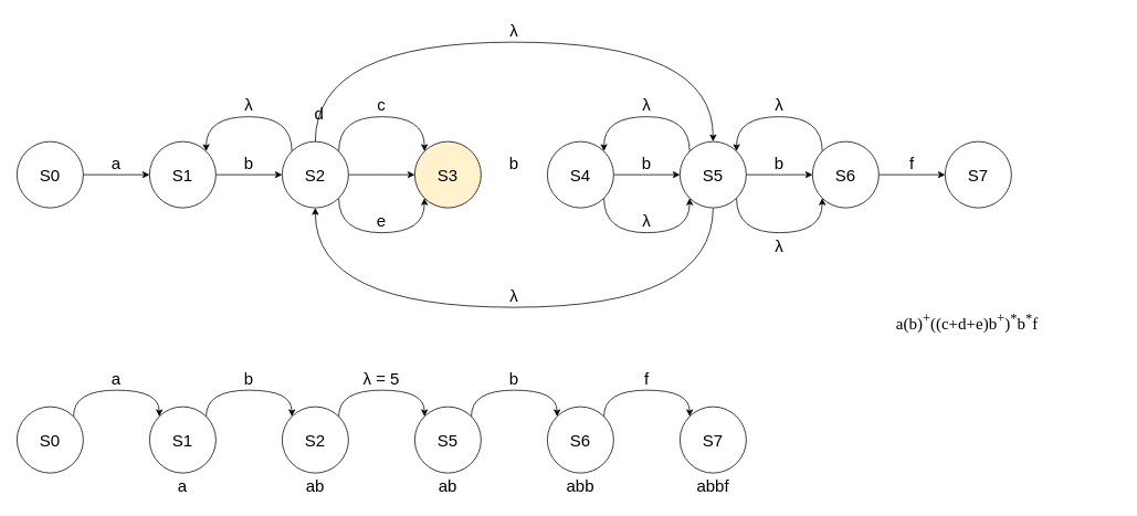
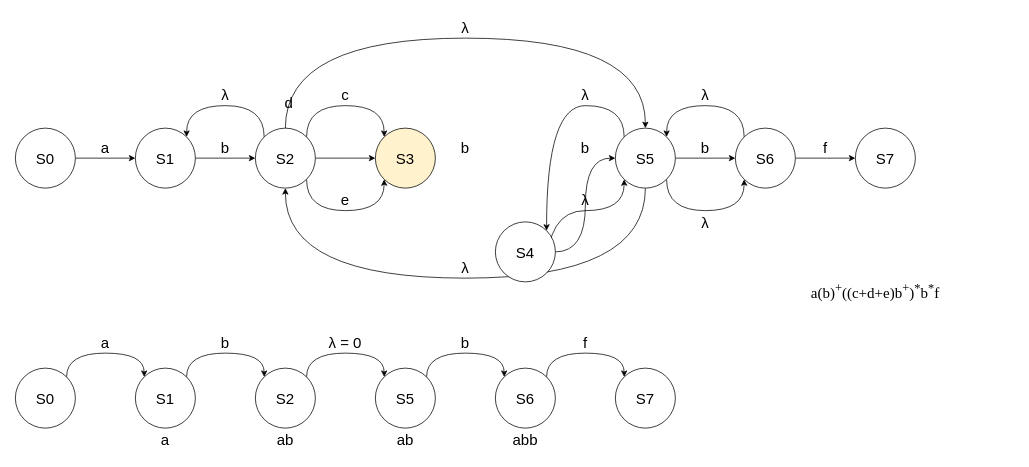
- <mxCell id="13" value="S4" style="ellipse;whiteSpace=wrap;html=1;aspect=fixed;fontSize=20;" vertex="1" parent="1"><mxGeometry x="660" y="170" width="80" height="80" as="geometry" /></mxCell>
+ <mxCell id="13" value="S4" style="ellipse;whiteSpace=wrap;html=1;aspect=fixed;fontSize=20;" vertex="1" parent="1"><mxGeometry x="660" y="295" width="80" height="80" as="geometry" /></mxCell>
- <mxCell id="56" value="λ = 5" style="text;html=1;strokeColor=none;fillColor=none;align=center;verticalAlign=middle;whiteSpace=wrap;rounded=0;fontSize=20;" vertex="1" parent="1"><mxGeometry x="430" y="440" width="60" height="30" as="geometry" /></mxCell>
+ <mxCell id="56" value="λ = 0" style="text;html=1;strokeColor=none;fillColor=none;align=center;verticalAlign=middle;whiteSpace=wrap;rounded=0;fontSize=20;" vertex="1" parent="1"><mxGeometry x="430" y="440" width="60" height="30" as="geometry" /></mxCell>
- <mxCell id="61" value="abbf" style="text;html=1;strokeColor=none;fillColor=none;align=center;verticalAlign=middle;whiteSpace=wrap;rounded=0;fontSize=20;" vertex="1" parent="1"><mxGeometry x="830" y="570" width="60" height="30" as="geometry" /></mxCell>
